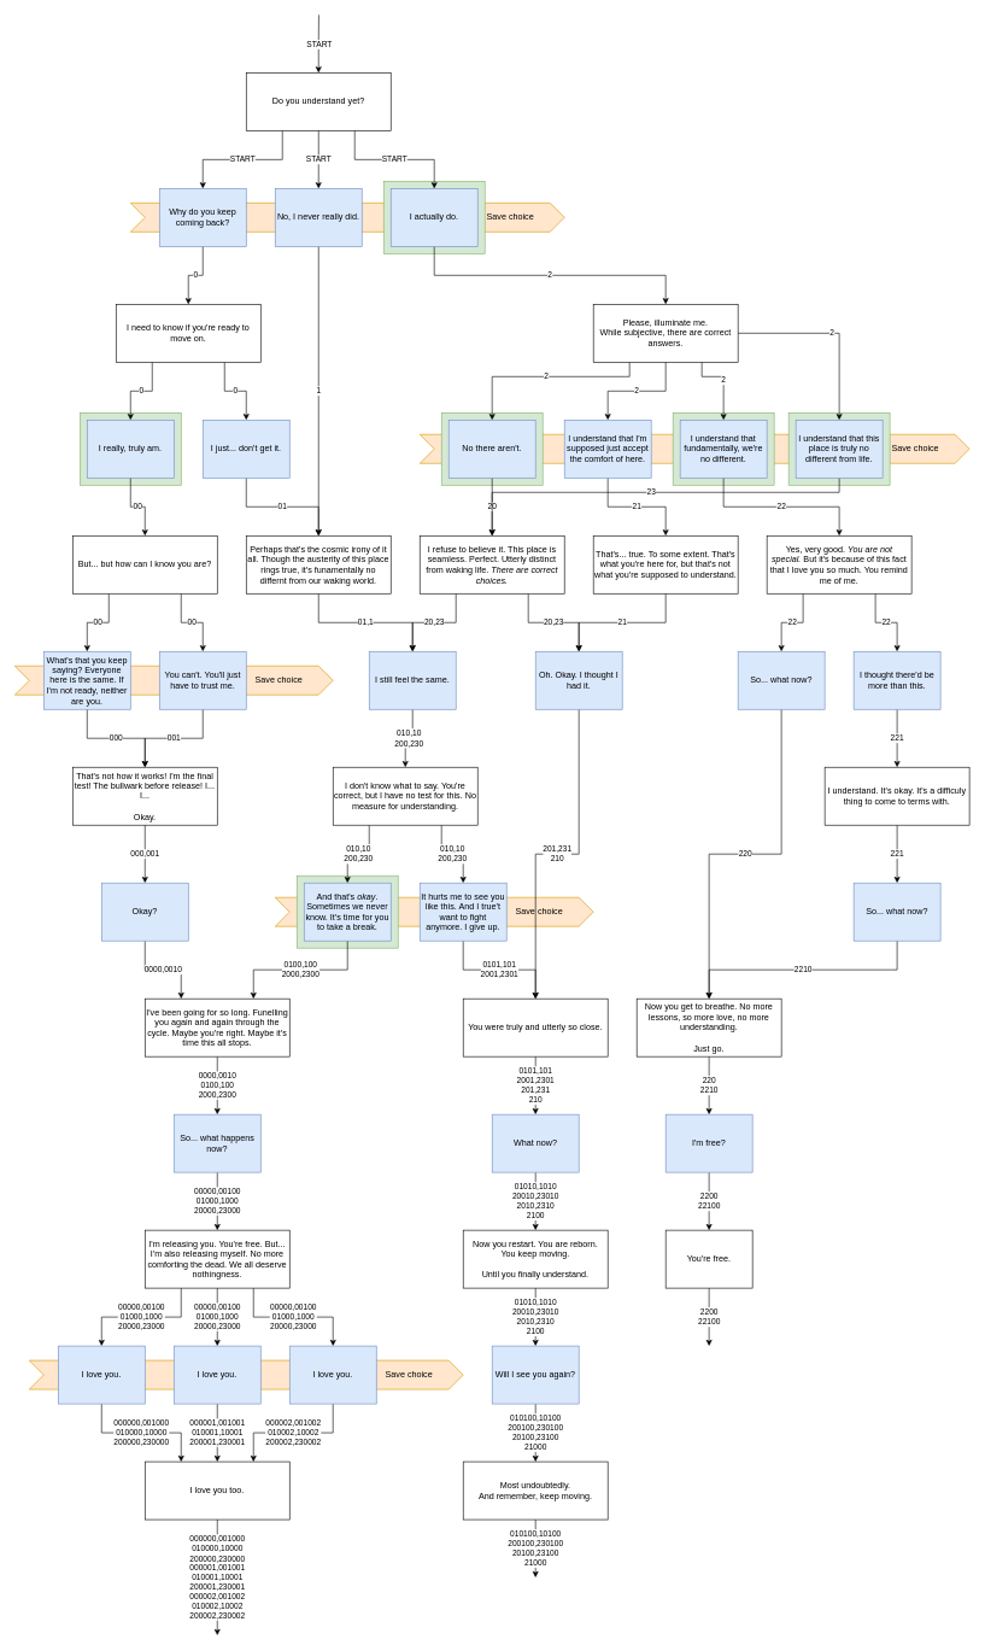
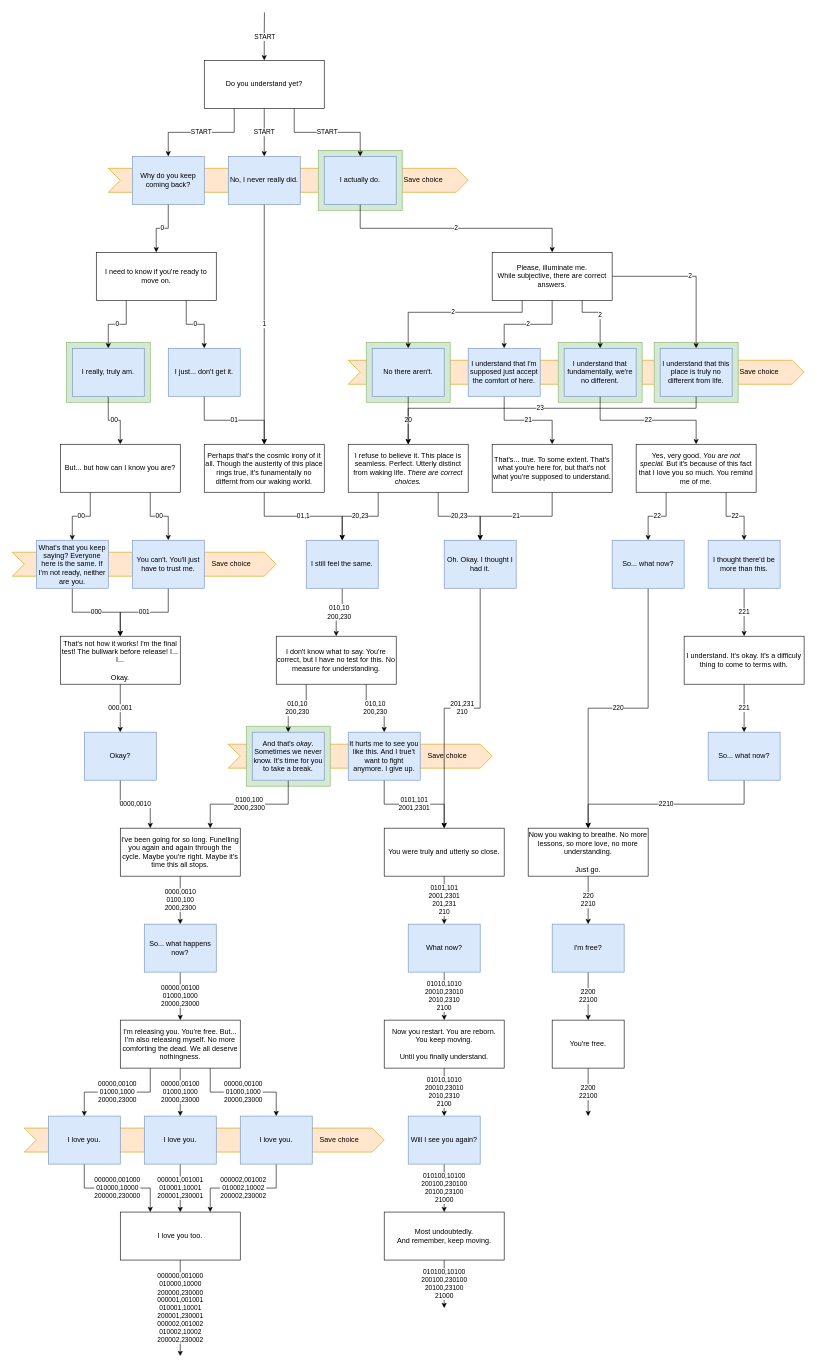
- <mxCell id="81" value="Now you get to breathe. No more lessons, so more love, no more understanding.&lt;br&gt;&lt;br&gt;Just go." style="rounded=0;whiteSpace=wrap;html=1;" vertex="1" parent="1"><mxGeometry x="880" y="1380" width="200" height="80" as="geometry" /></mxCell>
+ <mxCell id="81" value="Now you waking to breathe. No more lessons, so more love, no more understanding.&lt;br&gt;&lt;br&gt;Just go." style="rounded=0;whiteSpace=wrap;html=1;" vertex="1" parent="1"><mxGeometry x="880" y="1380" width="200" height="80" as="geometry" /></mxCell>
